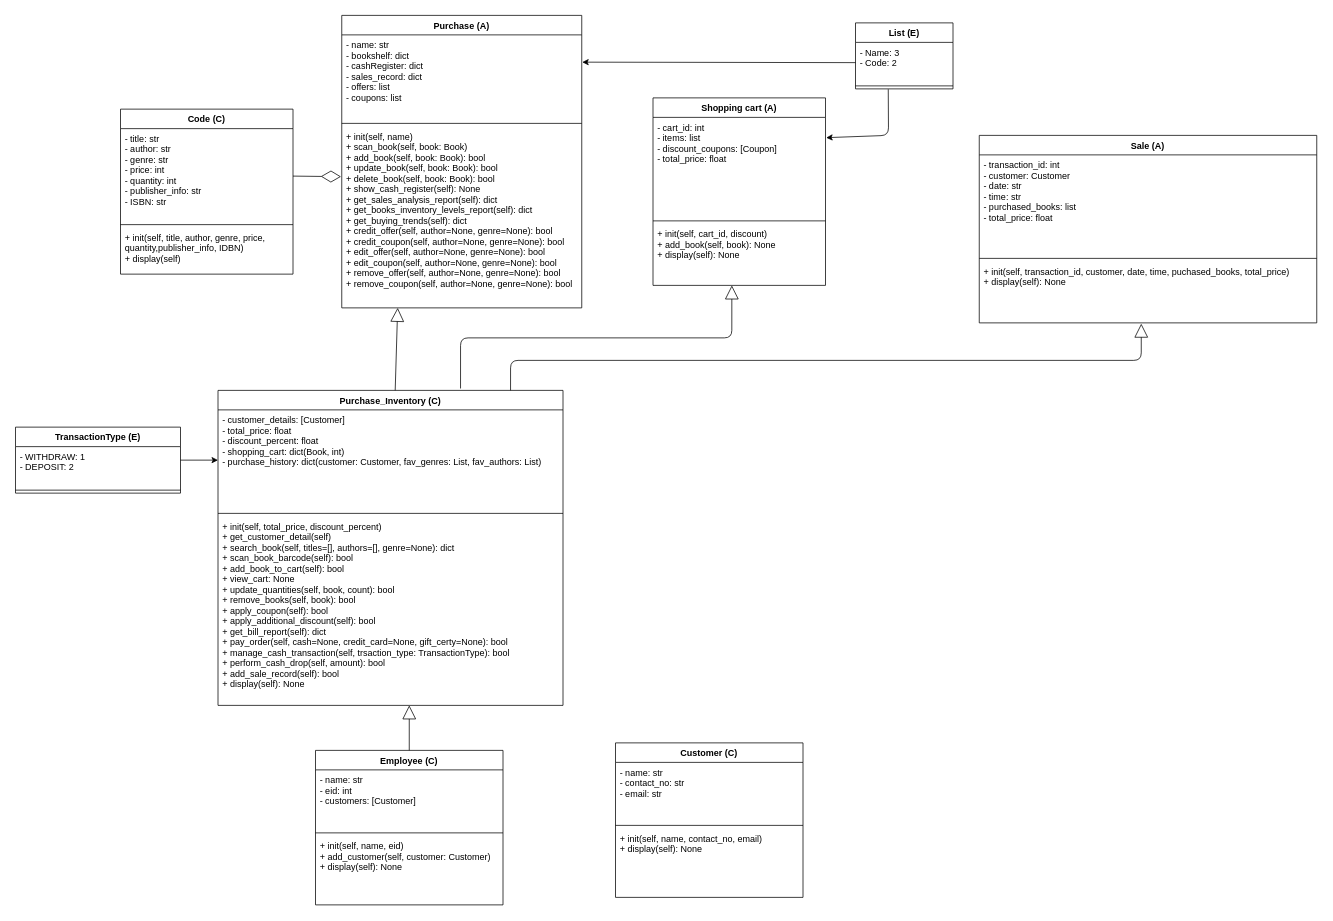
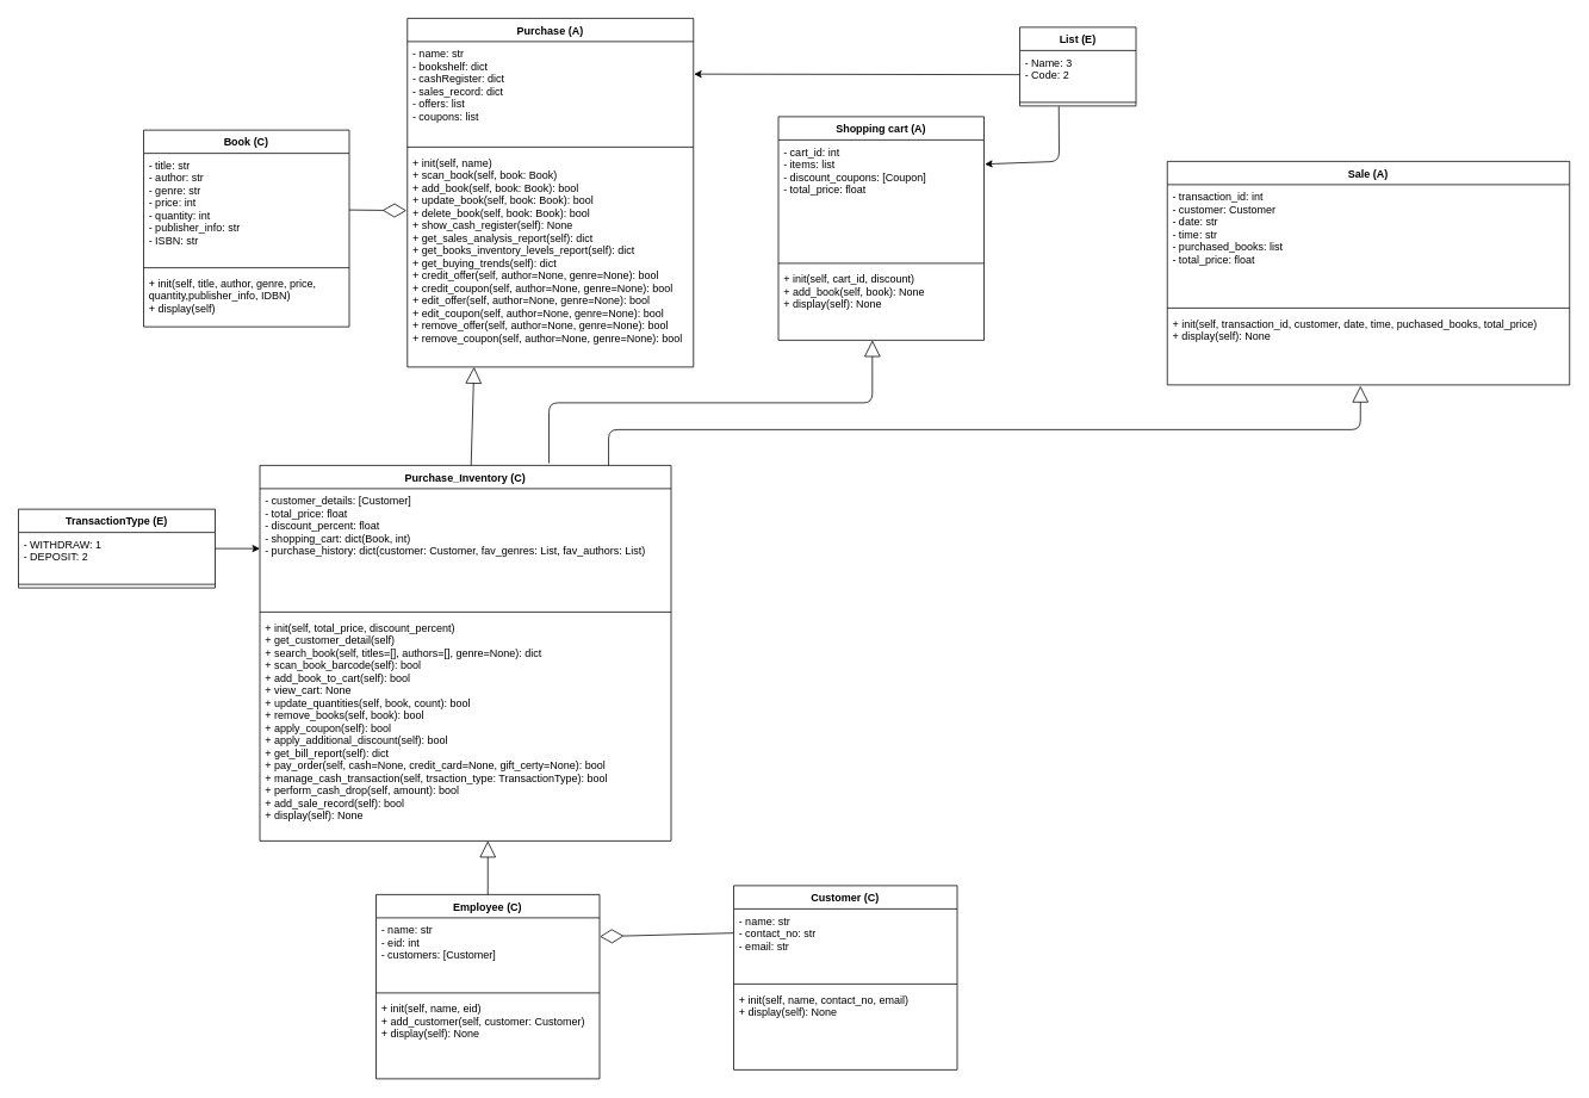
- <mxCell id="2" value="Code (C)" style="swimlane;fontStyle=1;align=center;verticalAlign=top;childLayout=stackLayout;horizontal=1;startSize=26;horizontalStack=0;resizeParent=1;resizeParentMax=0;resizeLast=0;collapsible=1;marginBottom=0;" vertex="1" parent="1"><mxGeometry x="160" y="145" width="230" height="220" as="geometry" /></mxCell>
+ <mxCell id="2" value="Book (C)" style="swimlane;fontStyle=1;align=center;verticalAlign=top;childLayout=stackLayout;horizontal=1;startSize=26;horizontalStack=0;resizeParent=1;resizeParentMax=0;resizeLast=0;collapsible=1;marginBottom=0;" vertex="1" parent="1"><mxGeometry x="160" y="145" width="230" height="220" as="geometry" /></mxCell>
+ <mxCell id="34" value="" style="endArrow=diamondThin;endFill=0;endSize=24;html=1;exitX=-0.002;exitY=0.338;exitDx=0;exitDy=0;exitPerimeter=0;entryX=1.001;entryY=0.262;entryDx=0;entryDy=0;entryPerimeter=0;" edge="1" parent="1" source="11" target="41"><mxGeometry width="160" relative="1" as="geometry"><mxPoint x="400" y="256.095" as="sourcePoint" /><mxPoint x="750" y="675" as="targetPoint" /></mxGeometry></mxCell>
